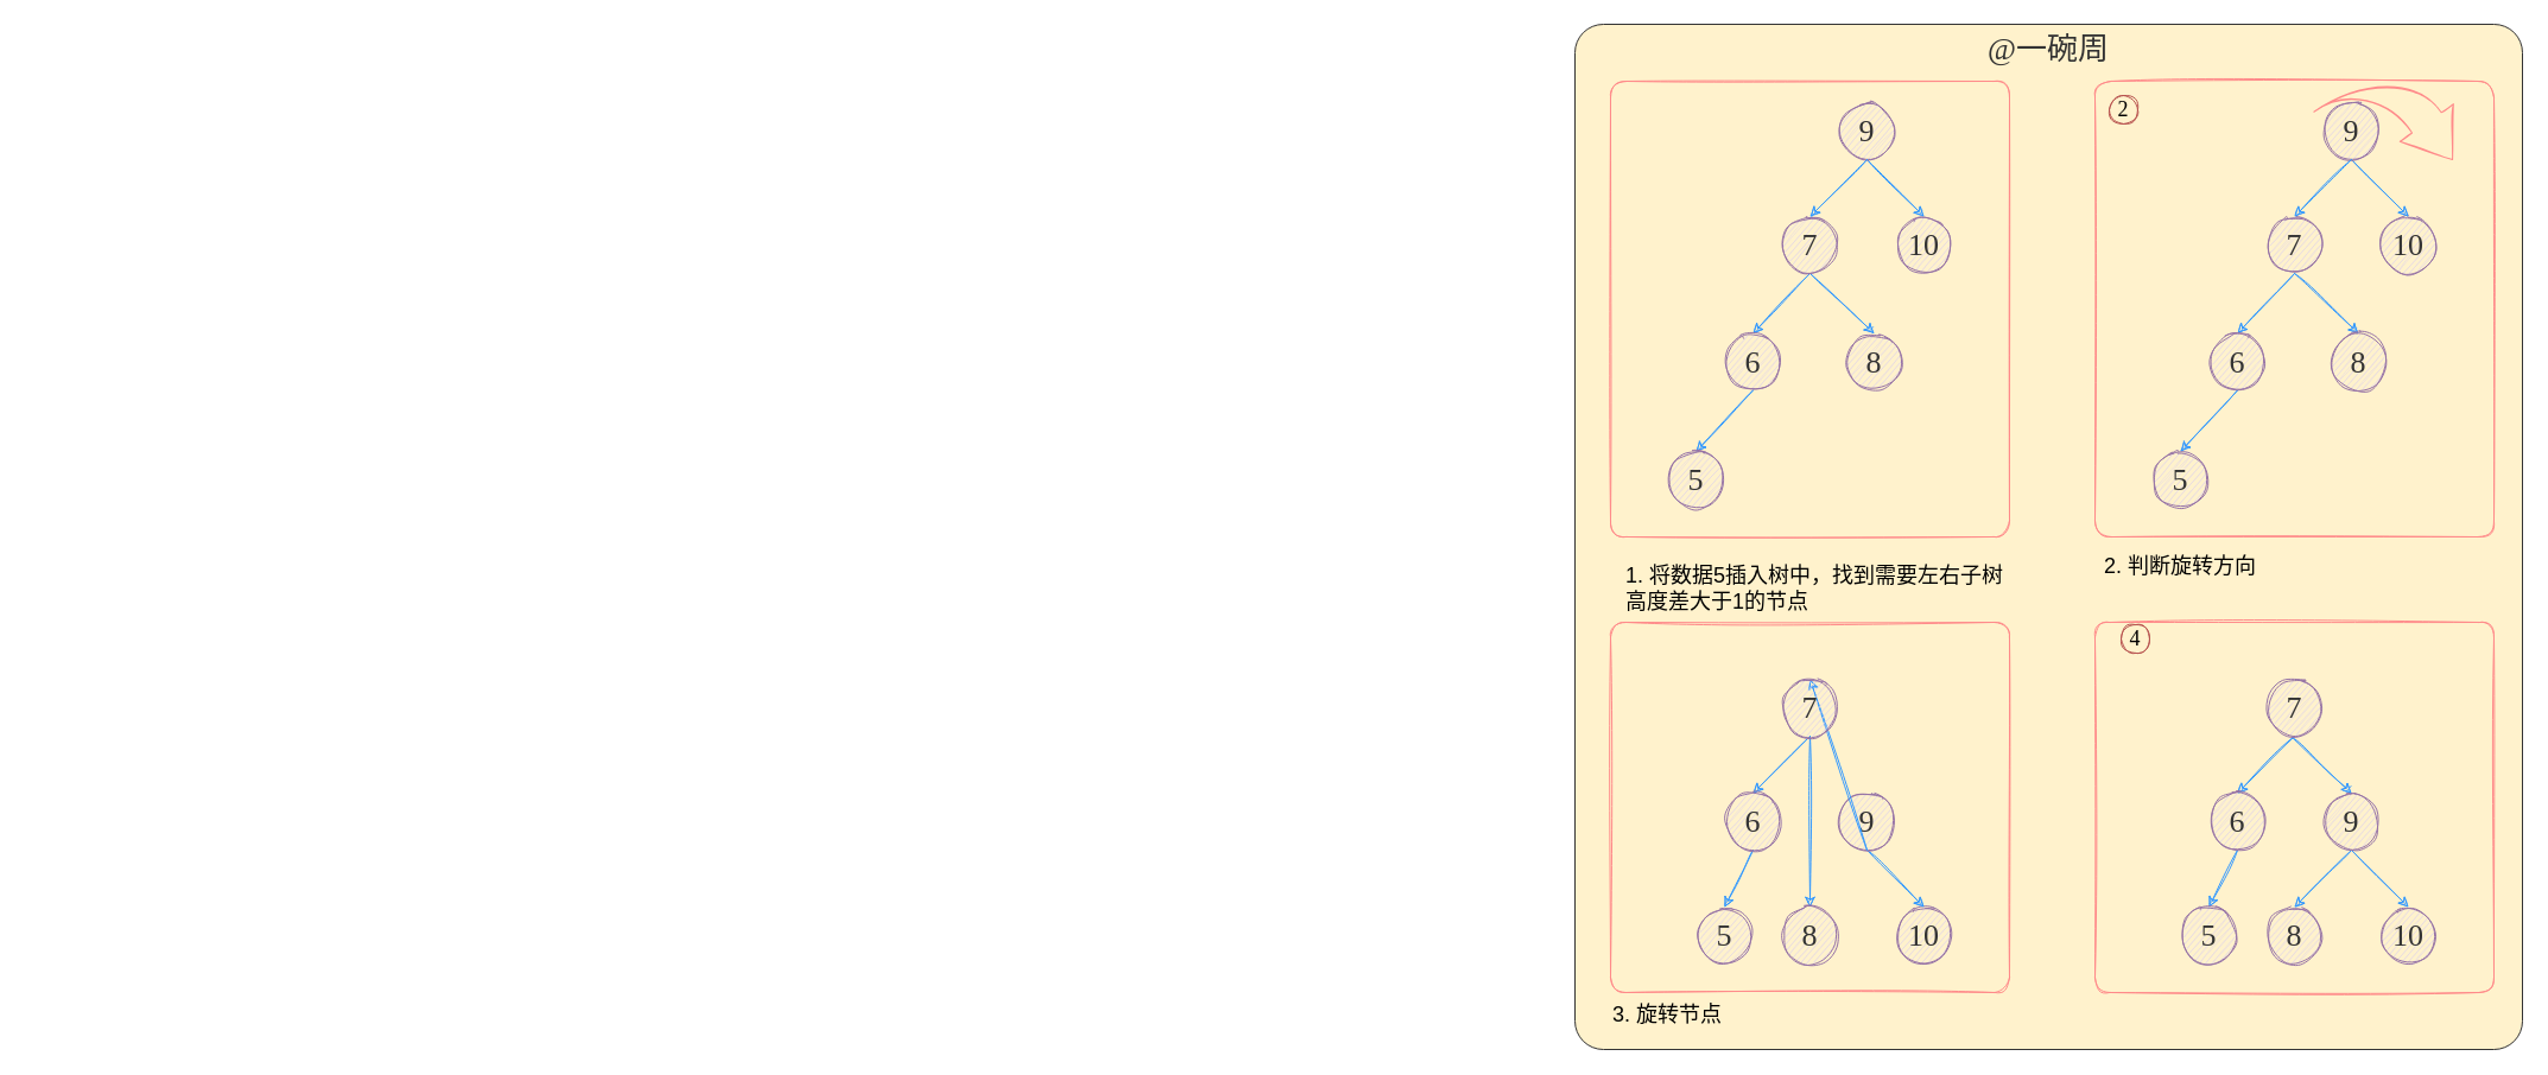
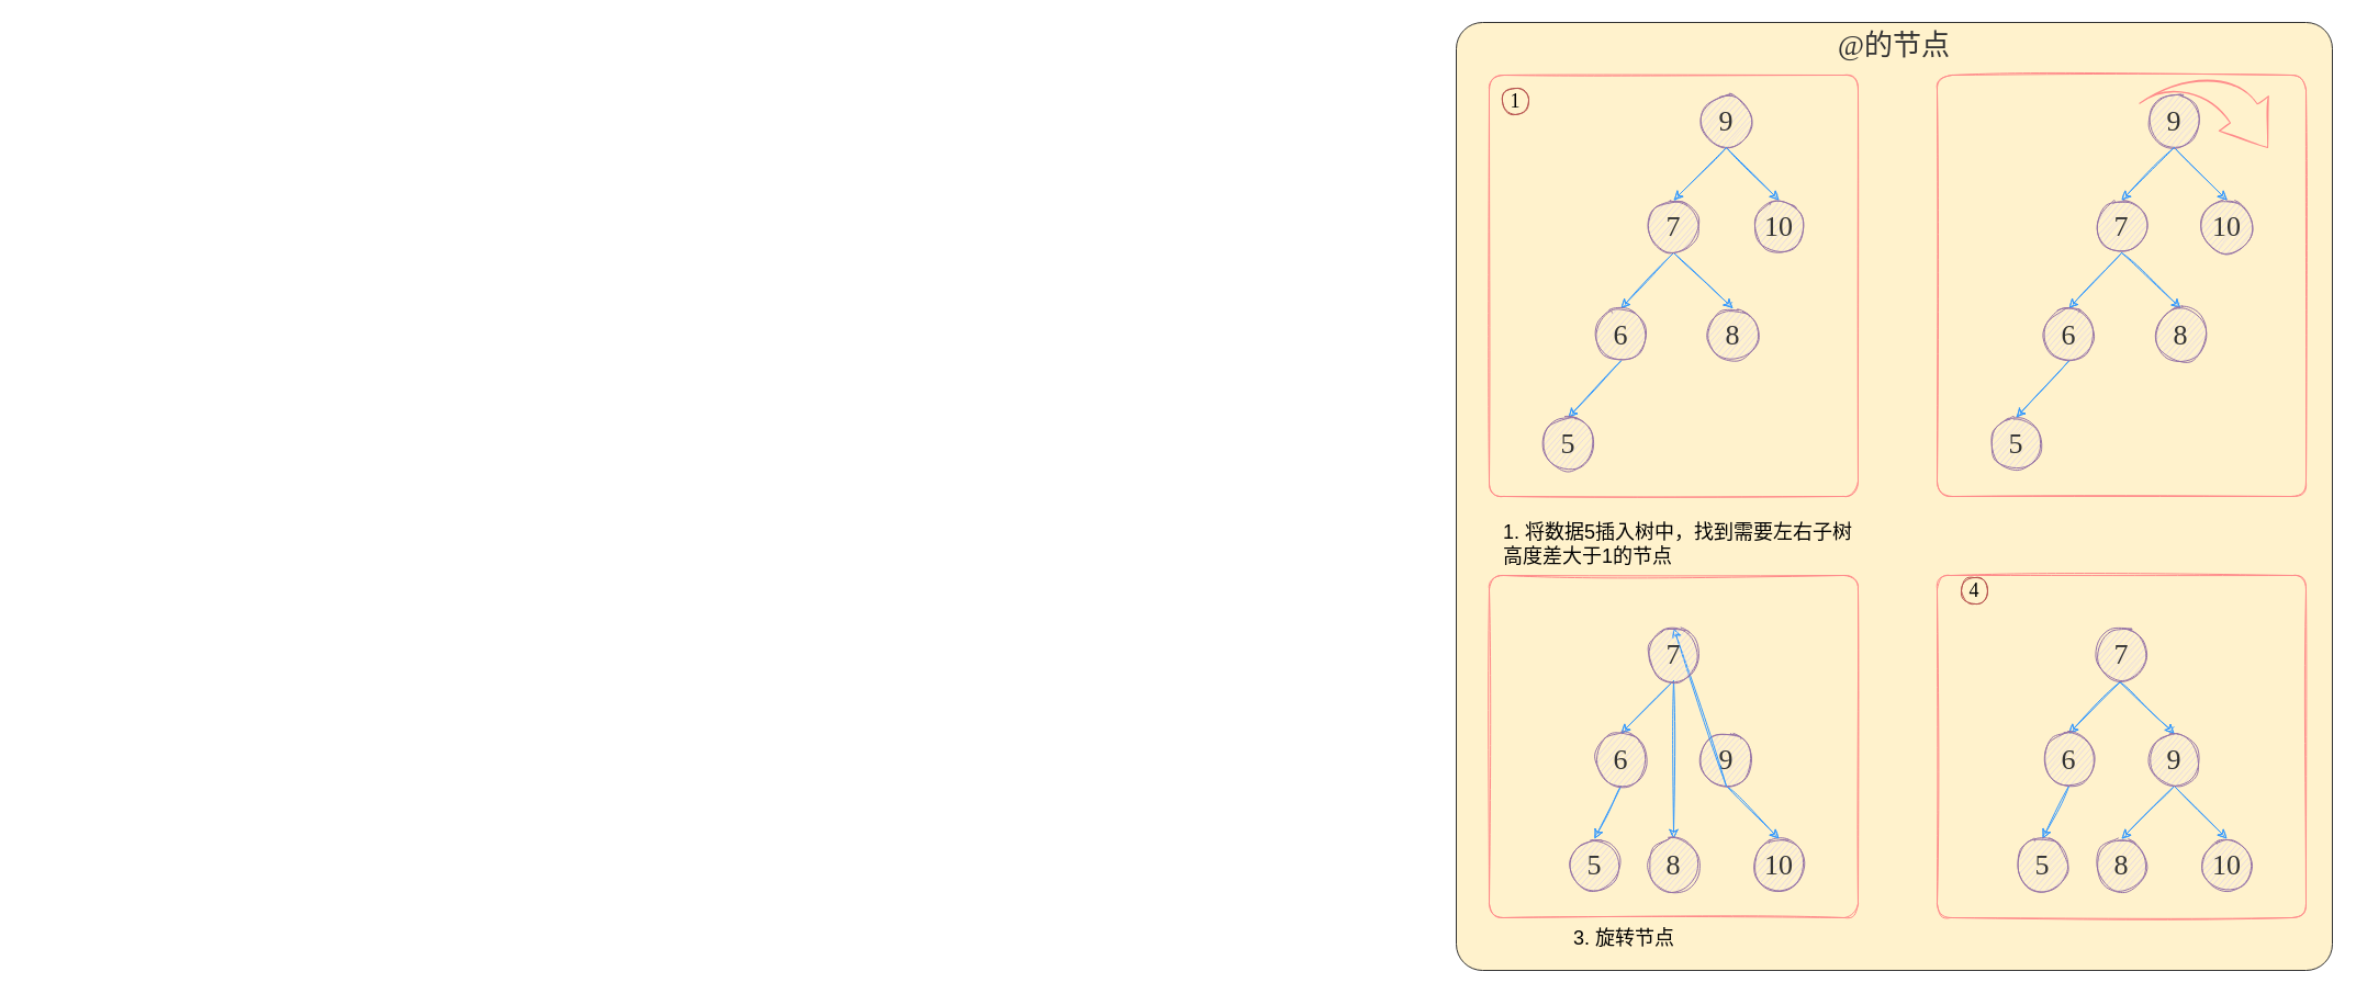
- <mxCell id="3" value="@一碗周" style="text;html=1;strokeColor=none;fillColor=none;align=center;verticalAlign=middle;whiteSpace=wrap;rounded=0;sketch=1;fillStyle=auto;fontFamily=Comic Sans MS;fontSize=26;fontColor=#333333;" vertex="1" parent="1"><mxGeometry x="1665" y="26" width="120" height="30" as="geometry" /></mxCell>
+ <mxCell id="3" value="@的节点" style="text;html=1;strokeColor=none;fillColor=none;align=center;verticalAlign=middle;whiteSpace=wrap;rounded=0;sketch=1;fillStyle=auto;fontFamily=Comic Sans MS;fontSize=26;fontColor=#333333;" vertex="1" parent="1"><mxGeometry x="1665" y="26" width="120" height="30" as="geometry" /></mxCell>
+ <mxCell id="16" value="&lt;font face=&quot;Comic Sans MS&quot;&gt;1&lt;/font&gt;" style="text;html=1;strokeColor=#b85450;fillColor=none;align=center;verticalAlign=middle;whiteSpace=wrap;rounded=1;sketch=1;fontSize=18;arcSize=50;" vertex="1" parent="1"><mxGeometry x="1368" y="80" width="24" height="24" as="geometry" /></mxCell>
- <mxCell id="29" value="&lt;font face=&quot;Comic Sans MS&quot;&gt;2&lt;/font&gt;" style="text;html=1;strokeColor=#b85450;fillColor=none;align=center;verticalAlign=middle;whiteSpace=wrap;rounded=1;sketch=1;fontSize=18;arcSize=50;" vertex="1" parent="1"><mxGeometry x="1776" y="80" width="24" height="24" as="geometry" /></mxCell>
- <mxCell id="57" value="2. 判断旋转方向" style="text;html=1;strokeColor=none;fillColor=none;align=left;verticalAlign=middle;whiteSpace=wrap;rounded=0;fontSize=18;" vertex="1" parent="1"><mxGeometry x="1770" y="464" width="336" height="26" as="geometry" /></mxCell>
- <mxCell id="59" value="3. 旋转节点" style="text;html=1;strokeColor=none;fillColor=none;align=left;verticalAlign=middle;whiteSpace=wrap;rounded=0;fontSize=18;" vertex="1" parent="1"><mxGeometry x="1356" y="842" width="336" height="26" as="geometry" /></mxCell>
+ <mxCell id="59" value="3. 旋转节点" style="text;html=1;strokeColor=none;fillColor=none;align=left;verticalAlign=middle;whiteSpace=wrap;rounded=0;fontSize=18;" vertex="1" parent="1"><mxGeometry x="1431" y="842" width="336" height="26" as="geometry" /></mxCell>
